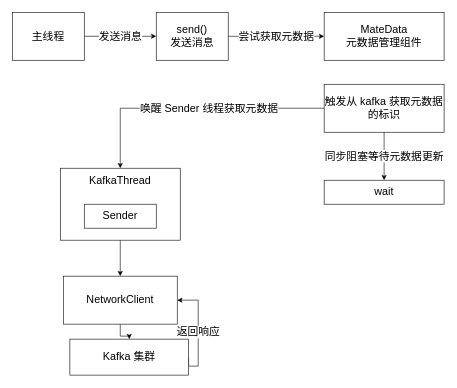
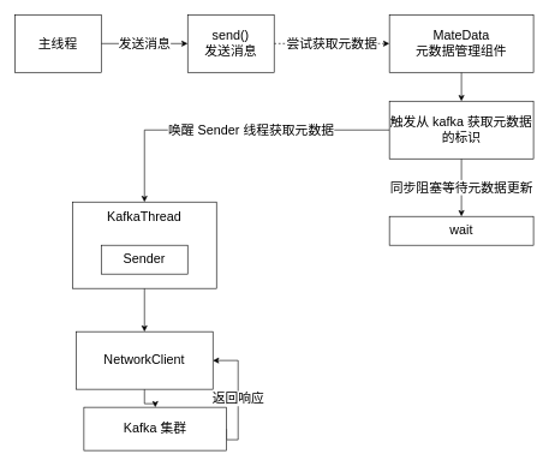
- <mxCell id="6" value="&lt;font style=&quot;font-size: 18px&quot;&gt;尝试获取元数据&lt;/font&gt;" style="edgeStyle=orthogonalEdgeStyle;rounded=0;orthogonalLoop=1;jettySize=auto;html=1;entryX=0;entryY=0.5;entryDx=0;entryDy=0;" edge="1" parent="1" source="7" target="9"><mxGeometry relative="1" as="geometry" /></mxCell>
+ <mxCell id="6" value="&lt;font style=&quot;font-size: 18px&quot;&gt;尝试获取元数据&lt;/font&gt;" style="edgeStyle=orthogonalEdgeStyle;rounded=0;orthogonalLoop=1;jettySize=auto;html=1;entryX=0;entryY=0.5;entryDx=0;entryDy=0;dashed=1;" edge="1" parent="1" source="7" target="9"><mxGeometry relative="1" as="geometry" /></mxCell>
+ <mxCell id="8" style="edgeStyle=orthogonalEdgeStyle;rounded=0;orthogonalLoop=1;jettySize=auto;html=1;" edge="1" parent="1" source="9" target="13"><mxGeometry relative="1" as="geometry" /></mxCell>
